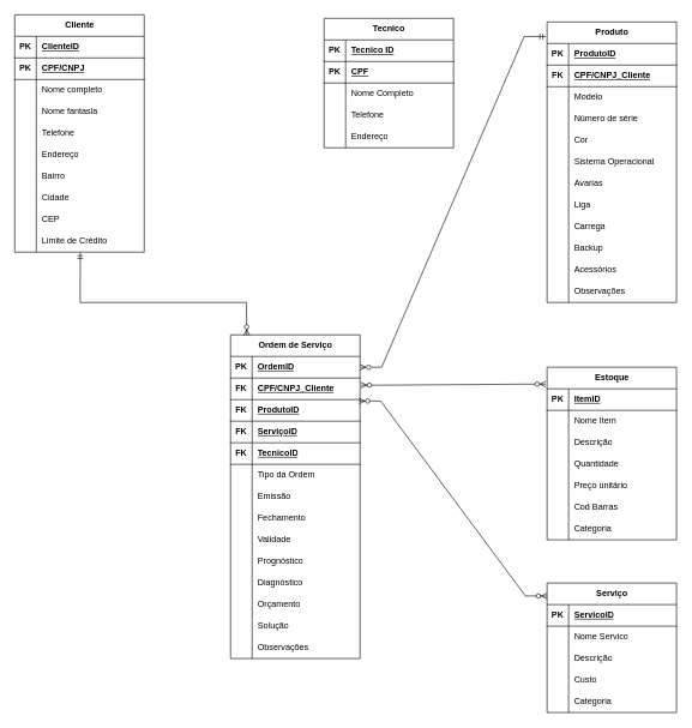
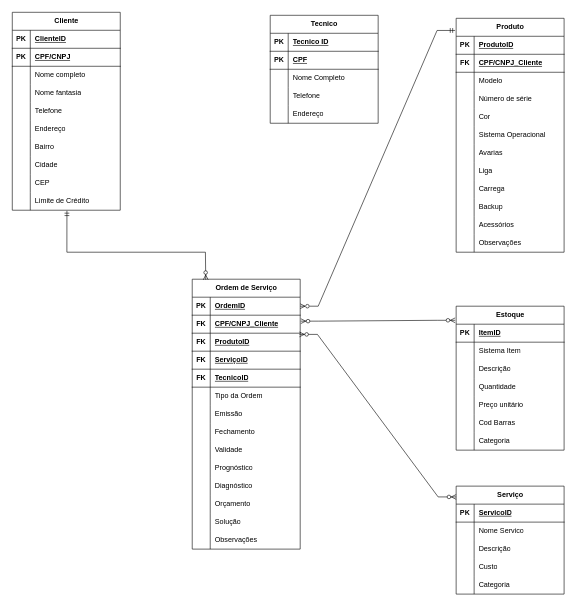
- <mxCell id="39" value="Nome&lt;span style=&quot;background-color: transparent; color: light-dark(rgb(0, 0, 0), rgb(255, 255, 255));&quot;&gt;&amp;nbsp;Item&lt;/span&gt;" style="shape=partialRectangle;connectable=0;fillColor=none;top=0;left=0;bottom=0;right=0;align=left;spacingLeft=6;overflow=hidden;whiteSpace=wrap;html=1;" parent="37" vertex="1"><mxGeometry x="30" width="150" height="30" as="geometry"><mxRectangle width="150" height="30" as="alternateBounds" /></mxGeometry></mxCell>
+ <mxCell id="39" value="Sistema&lt;span style=&quot;background-color: transparent; color: light-dark(rgb(0, 0, 0), rgb(255, 255, 255));&quot;&gt;&amp;nbsp;Item&lt;/span&gt;" style="shape=partialRectangle;connectable=0;fillColor=none;top=0;left=0;bottom=0;right=0;align=left;spacingLeft=6;overflow=hidden;whiteSpace=wrap;html=1;" parent="37" vertex="1"><mxGeometry x="30" width="150" height="30" as="geometry"><mxRectangle width="150" height="30" as="alternateBounds" /></mxGeometry></mxCell>
